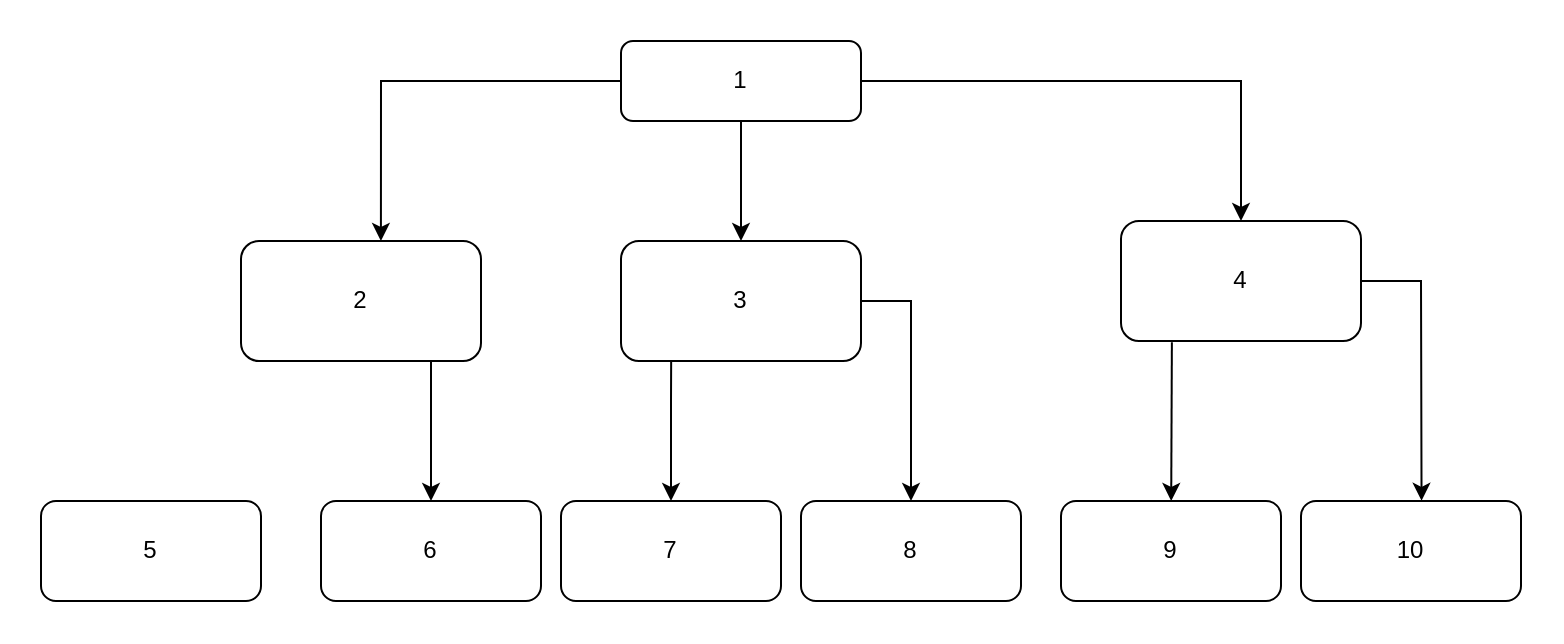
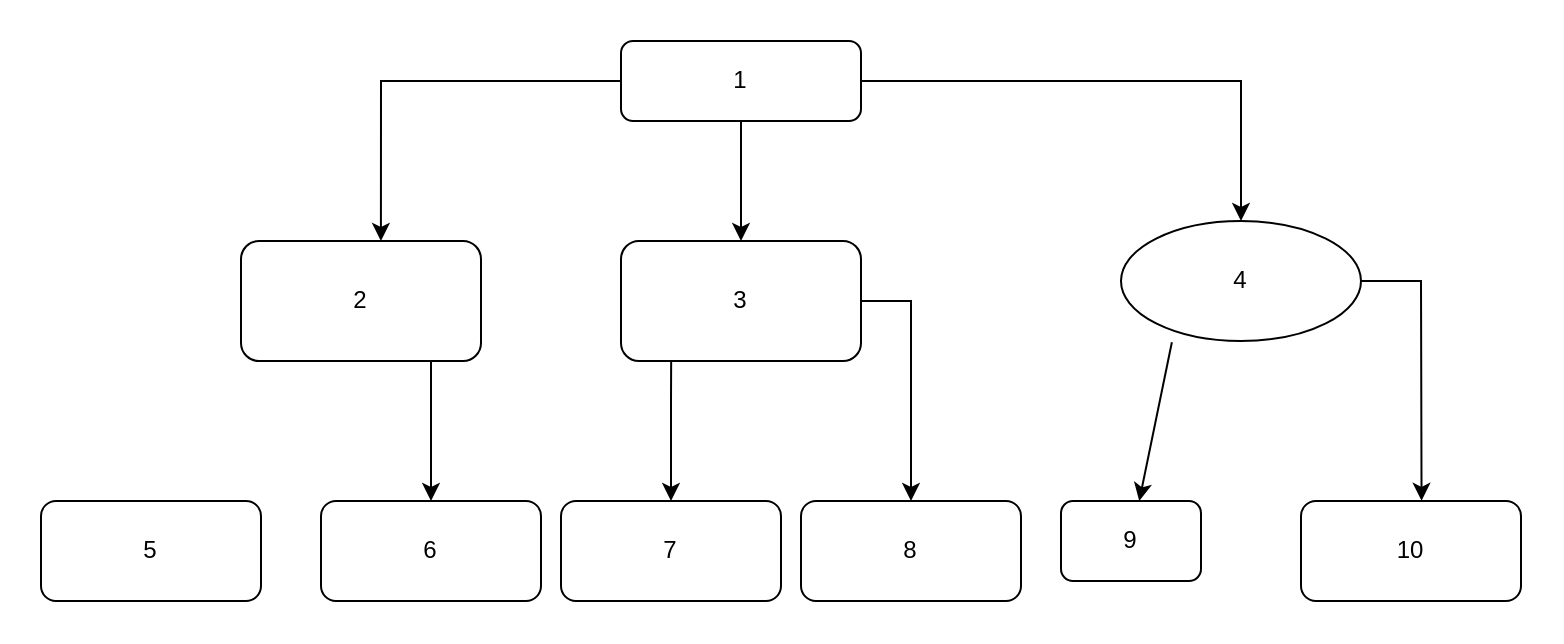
- <mxCell id="4" value="4" style="rounded=1;whiteSpace=wrap;html=1;" vertex="1" parent="1"><mxGeometry x="560" y="110" width="120" height="60" as="geometry" /></mxCell>
+ <mxCell id="4" value="4" style="ellipse;whiteSpace=wrap;html=1;" vertex="1" parent="1"><mxGeometry x="560" y="110" width="120" height="60" as="geometry" /></mxCell>
- <mxCell id="16" value="9" style="rounded=1;whiteSpace=wrap;html=1;" vertex="1" parent="1"><mxGeometry x="530" y="250" width="110" height="50" as="geometry" /></mxCell>
+ <mxCell id="16" value="9" style="rounded=1;whiteSpace=wrap;html=1;" vertex="1" parent="1"><mxGeometry x="530" y="250" width="70" height="40" as="geometry" /></mxCell>
